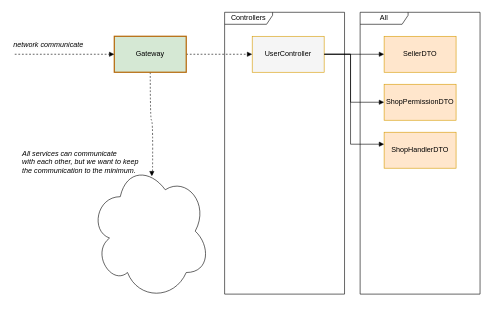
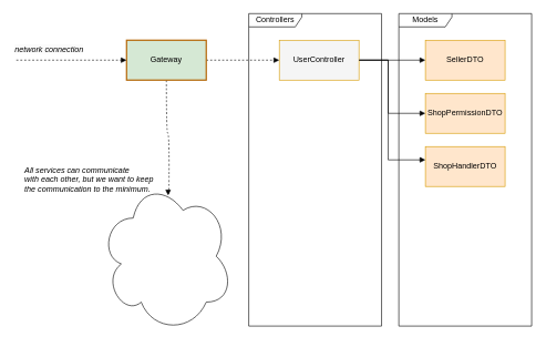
- <mxCell id="7" value="All" style="shape=umlFrame;whiteSpace=wrap;html=1;pointerEvents=0;width=80;height=20;" vertex="1" parent="1"><mxGeometry x="600" y="20" width="200" height="470" as="geometry" /></mxCell>
+ <mxCell id="7" value="Models" style="shape=umlFrame;whiteSpace=wrap;html=1;pointerEvents=0;width=80;height=20;" vertex="1" parent="1"><mxGeometry x="600" y="20" width="200" height="470" as="geometry" /></mxCell>
- <mxCell id="17" value="&lt;div style=&quot;border-color: var(--border-color); color: rgb(0, 0, 0); font-family: Helvetica; font-size: 12px; font-style: italic; font-variant-ligatures: normal; font-variant-caps: normal; font-weight: 400; letter-spacing: normal; orphans: 2; text-indent: 0px; text-transform: none; widows: 2; word-spacing: 0px; -webkit-text-stroke-width: 0px; background-color: rgb(251, 251, 251); text-decoration-thickness: initial; text-decoration-style: initial; text-decoration-color: initial; text-align: justify;&quot;&gt;network communicate&lt;/div&gt;" style="text;whiteSpace=wrap;html=1;" vertex="1" parent="1"><mxGeometry x="20" y="60" width="230" height="70" as="geometry" /></mxCell>
+ <mxCell id="17" value="&lt;div style=&quot;border-color: var(--border-color); color: rgb(0, 0, 0); font-family: Helvetica; font-size: 12px; font-style: italic; font-variant-ligatures: normal; font-variant-caps: normal; font-weight: 400; letter-spacing: normal; orphans: 2; text-indent: 0px; text-transform: none; widows: 2; word-spacing: 0px; -webkit-text-stroke-width: 0px; background-color: rgb(251, 251, 251); text-decoration-thickness: initial; text-decoration-style: initial; text-decoration-color: initial; text-align: justify;&quot;&gt;network connection&lt;/div&gt;" style="text;whiteSpace=wrap;html=1;" vertex="1" parent="1"><mxGeometry x="20" y="60" width="230" height="70" as="geometry" /></mxCell>
